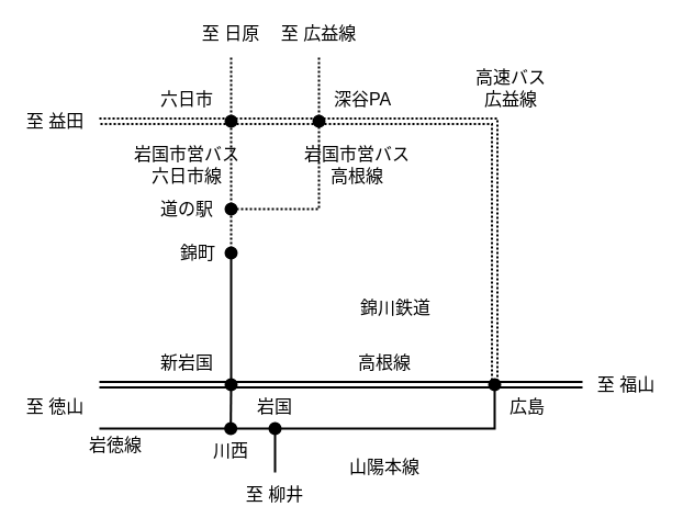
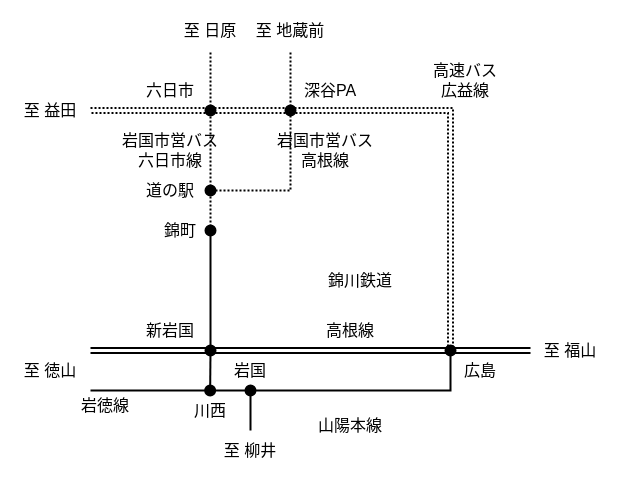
- <mxCell id="32" value="至 広益線" style="text;html=1;strokeColor=none;fillColor=none;align=center;verticalAlign=middle;whiteSpace=wrap;rounded=0;fontSize=16;" parent="1" vertex="1"><mxGeometry x="250" y="20" width="80" height="20" as="geometry" /></mxCell>
+ <mxCell id="32" value="至 地蔵前" style="text;html=1;strokeColor=none;fillColor=none;align=center;verticalAlign=middle;whiteSpace=wrap;rounded=0;fontSize=16;" parent="1" vertex="1"><mxGeometry x="250" y="20" width="80" height="20" as="geometry" /></mxCell>
